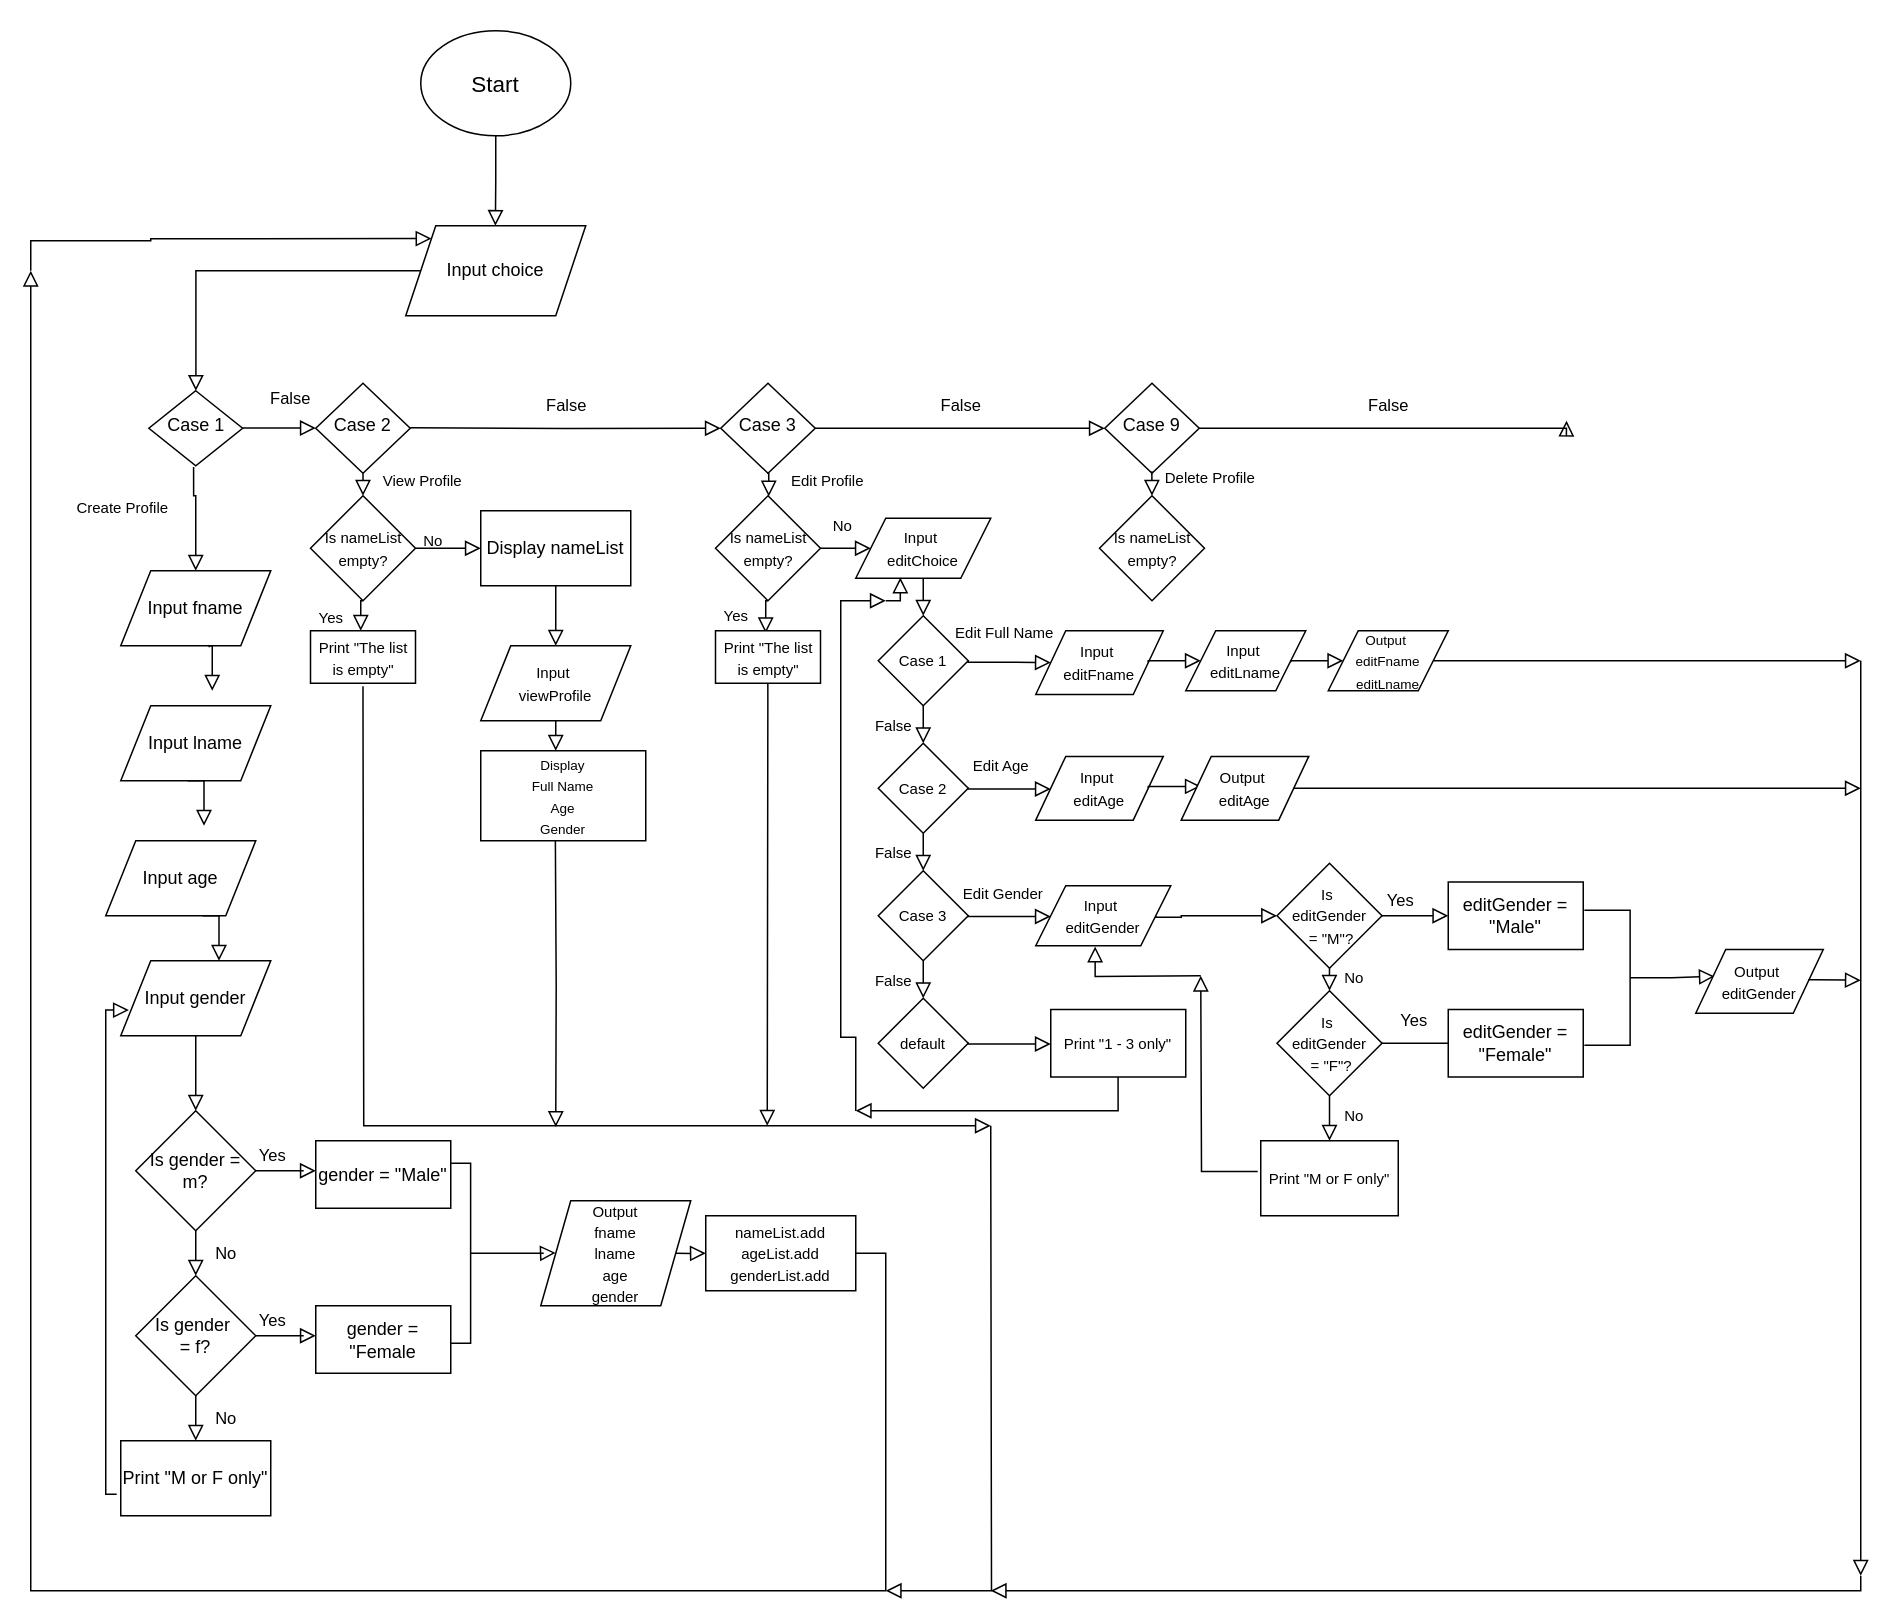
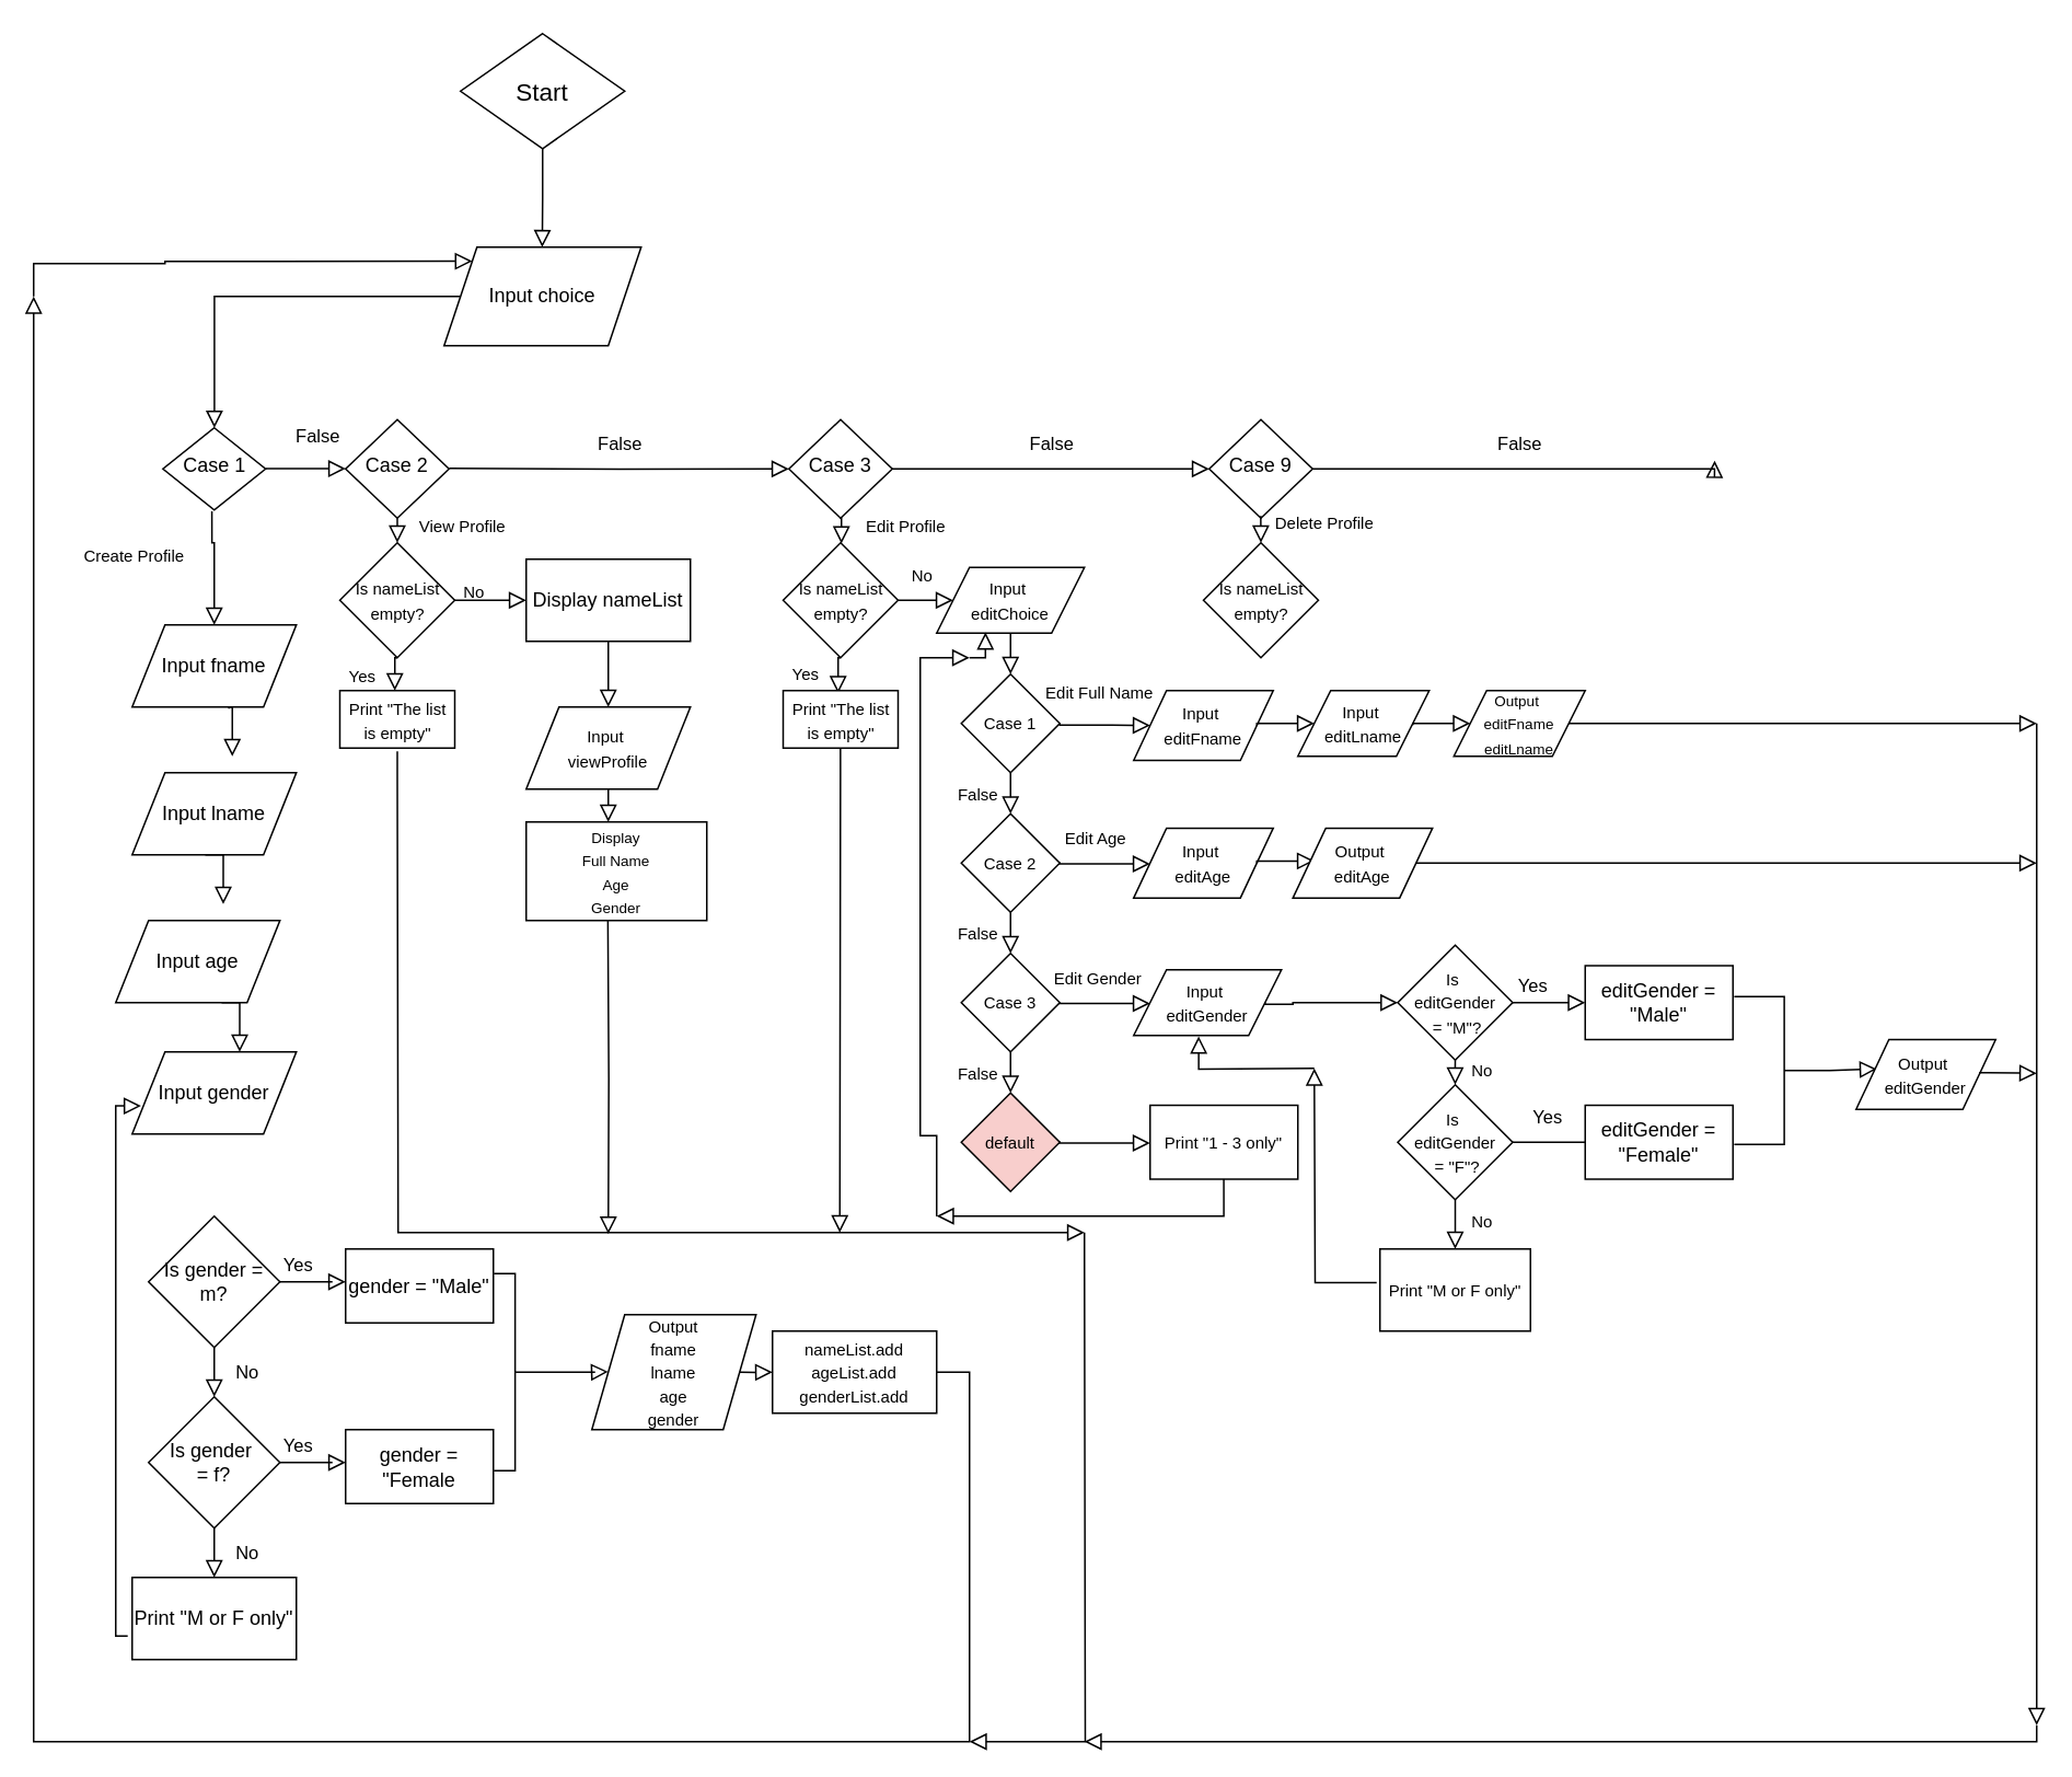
- <mxCell id="6" value="&lt;font style=&quot;font-size: 15px;&quot;&gt;Start&lt;/font&gt;" style="ellipse;whiteSpace=wrap;html=1;" parent="1" vertex="1"><mxGeometry x="280" width="100" height="70" as="geometry" y="20" /></mxCell>
+ <mxCell id="6" value="&lt;font style=&quot;font-size: 15px;&quot;&gt;Start&lt;/font&gt;" style="rhombus;whiteSpace=wrap;html=1;" parent="1" vertex="1"><mxGeometry x="280" width="100" height="70" as="geometry" y="20" /></mxCell>
- <mxCell id="75" value="&lt;span style=&quot;font-size: 10px;&quot;&gt;default&lt;/span&gt;" style="rhombus;whiteSpace=wrap;html=1;" parent="1" vertex="1"><mxGeometry x="585" y="665" width="60" height="60" as="geometry" /></mxCell>
+ <mxCell id="75" value="&lt;span style=&quot;font-size: 10px;&quot;&gt;default&lt;/span&gt;" style="rhombus;whiteSpace=wrap;html=1;fillColor=#f8cecc;" parent="1" vertex="1"><mxGeometry x="585" y="665" width="60" height="60" as="geometry" /></mxCell>
- <mxCell id="17" value="" style="rounded=0;html=1;jettySize=auto;orthogonalLoop=1;fontSize=11;endArrow=block;endFill=0;endSize=8;strokeWidth=1;shadow=0;labelBackgroundColor=none;edgeStyle=orthogonalEdgeStyle;exitX=0.5;exitY=1;exitDx=0;exitDy=0;entryX=0.5;entryY=0;entryDx=0;entryDy=0;" parent="1" source="14" target="16" edge="1"><mxGeometry x="0.084" y="50" relative="1" as="geometry"><mxPoint as="offset" /><mxPoint x="144.5" y="690" as="sourcePoint" /><mxPoint x="135.5" y="730" as="targetPoint" /><Array as="points"><mxPoint x="130" y="720" /><mxPoint x="130" y="720" /></Array></mxGeometry></mxCell>
